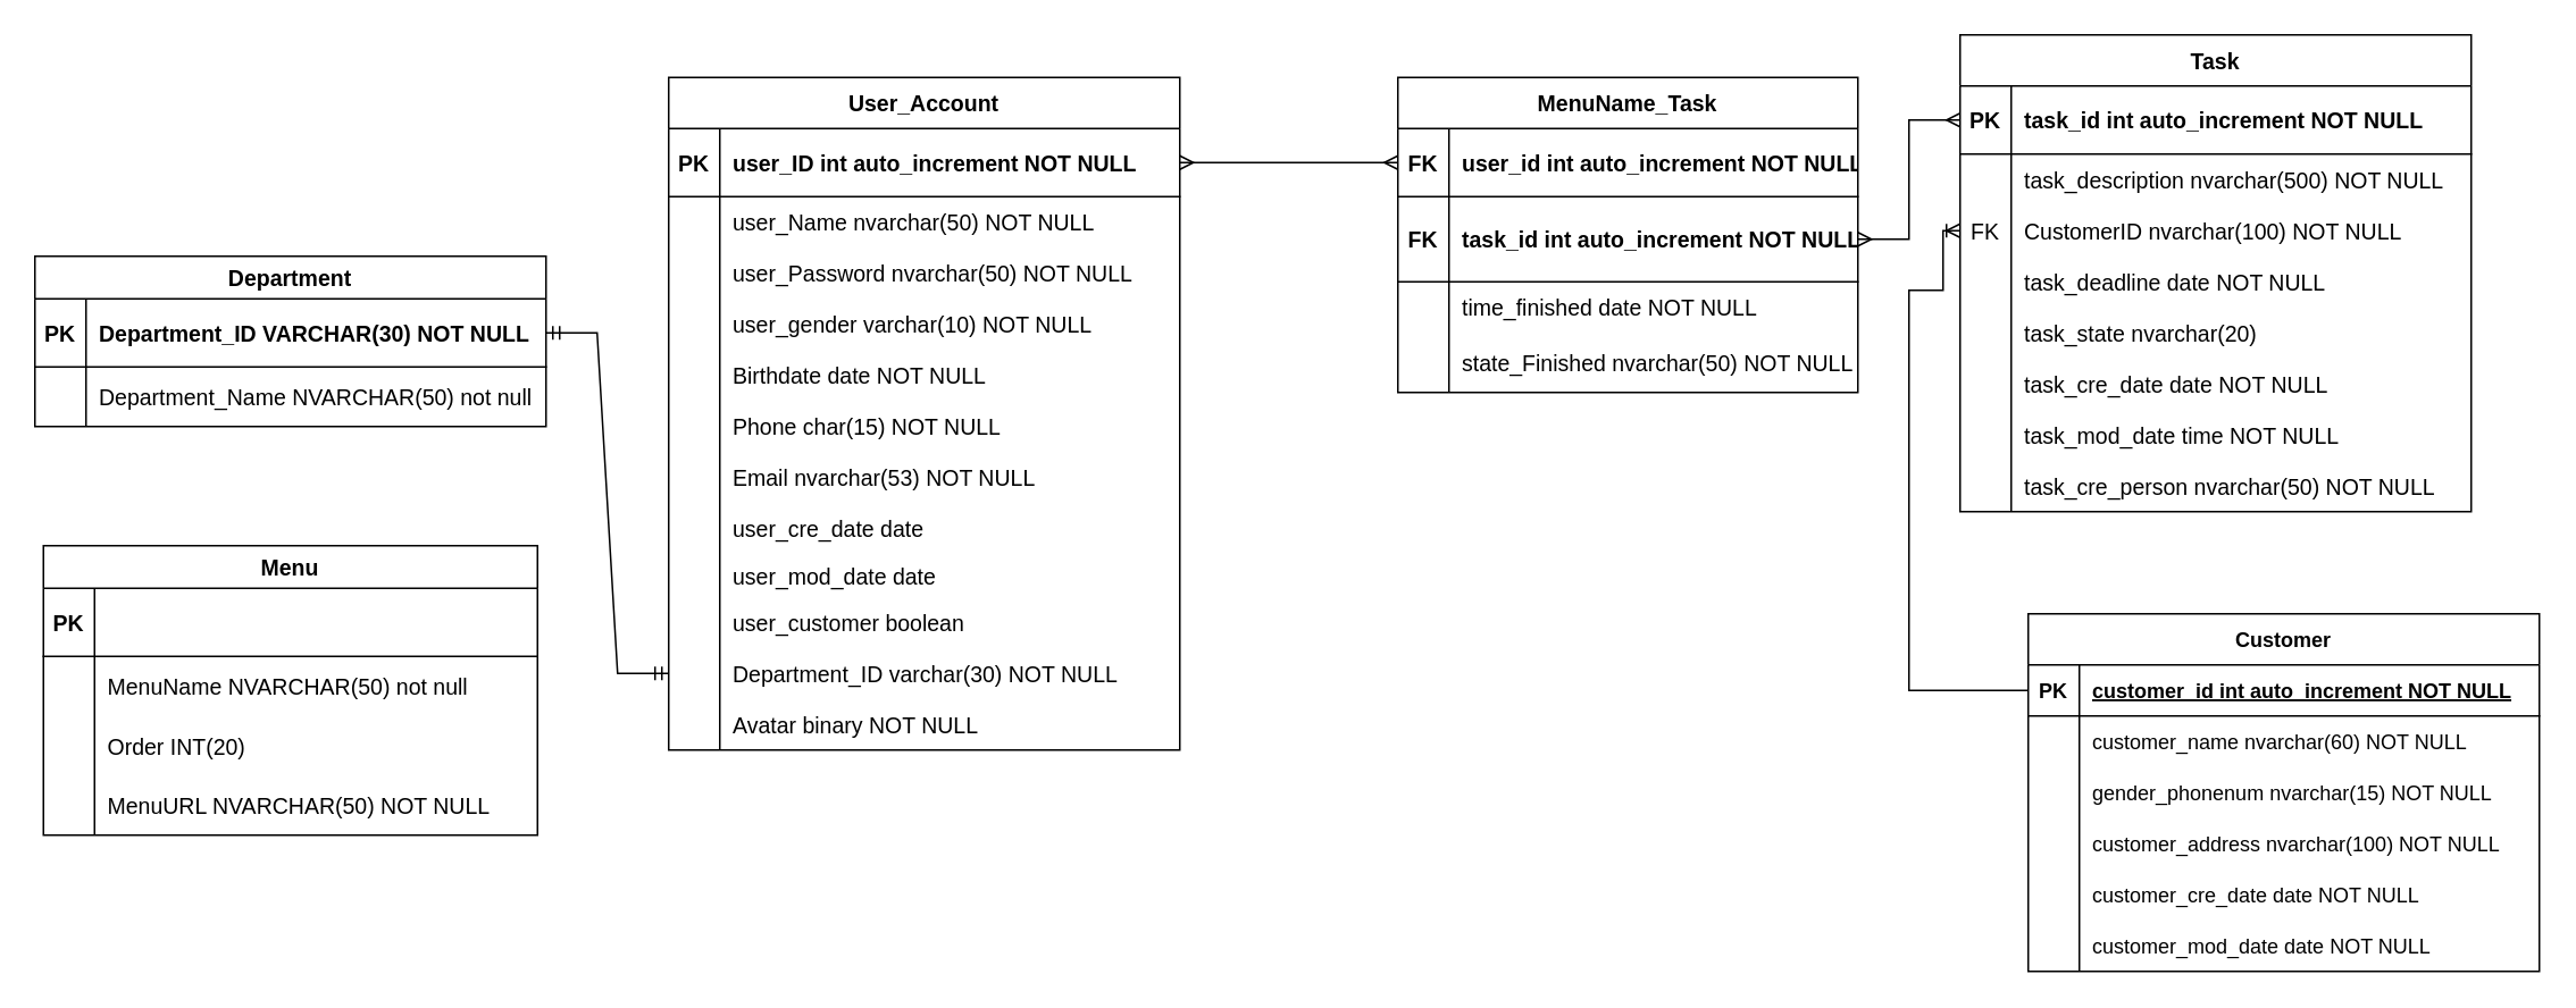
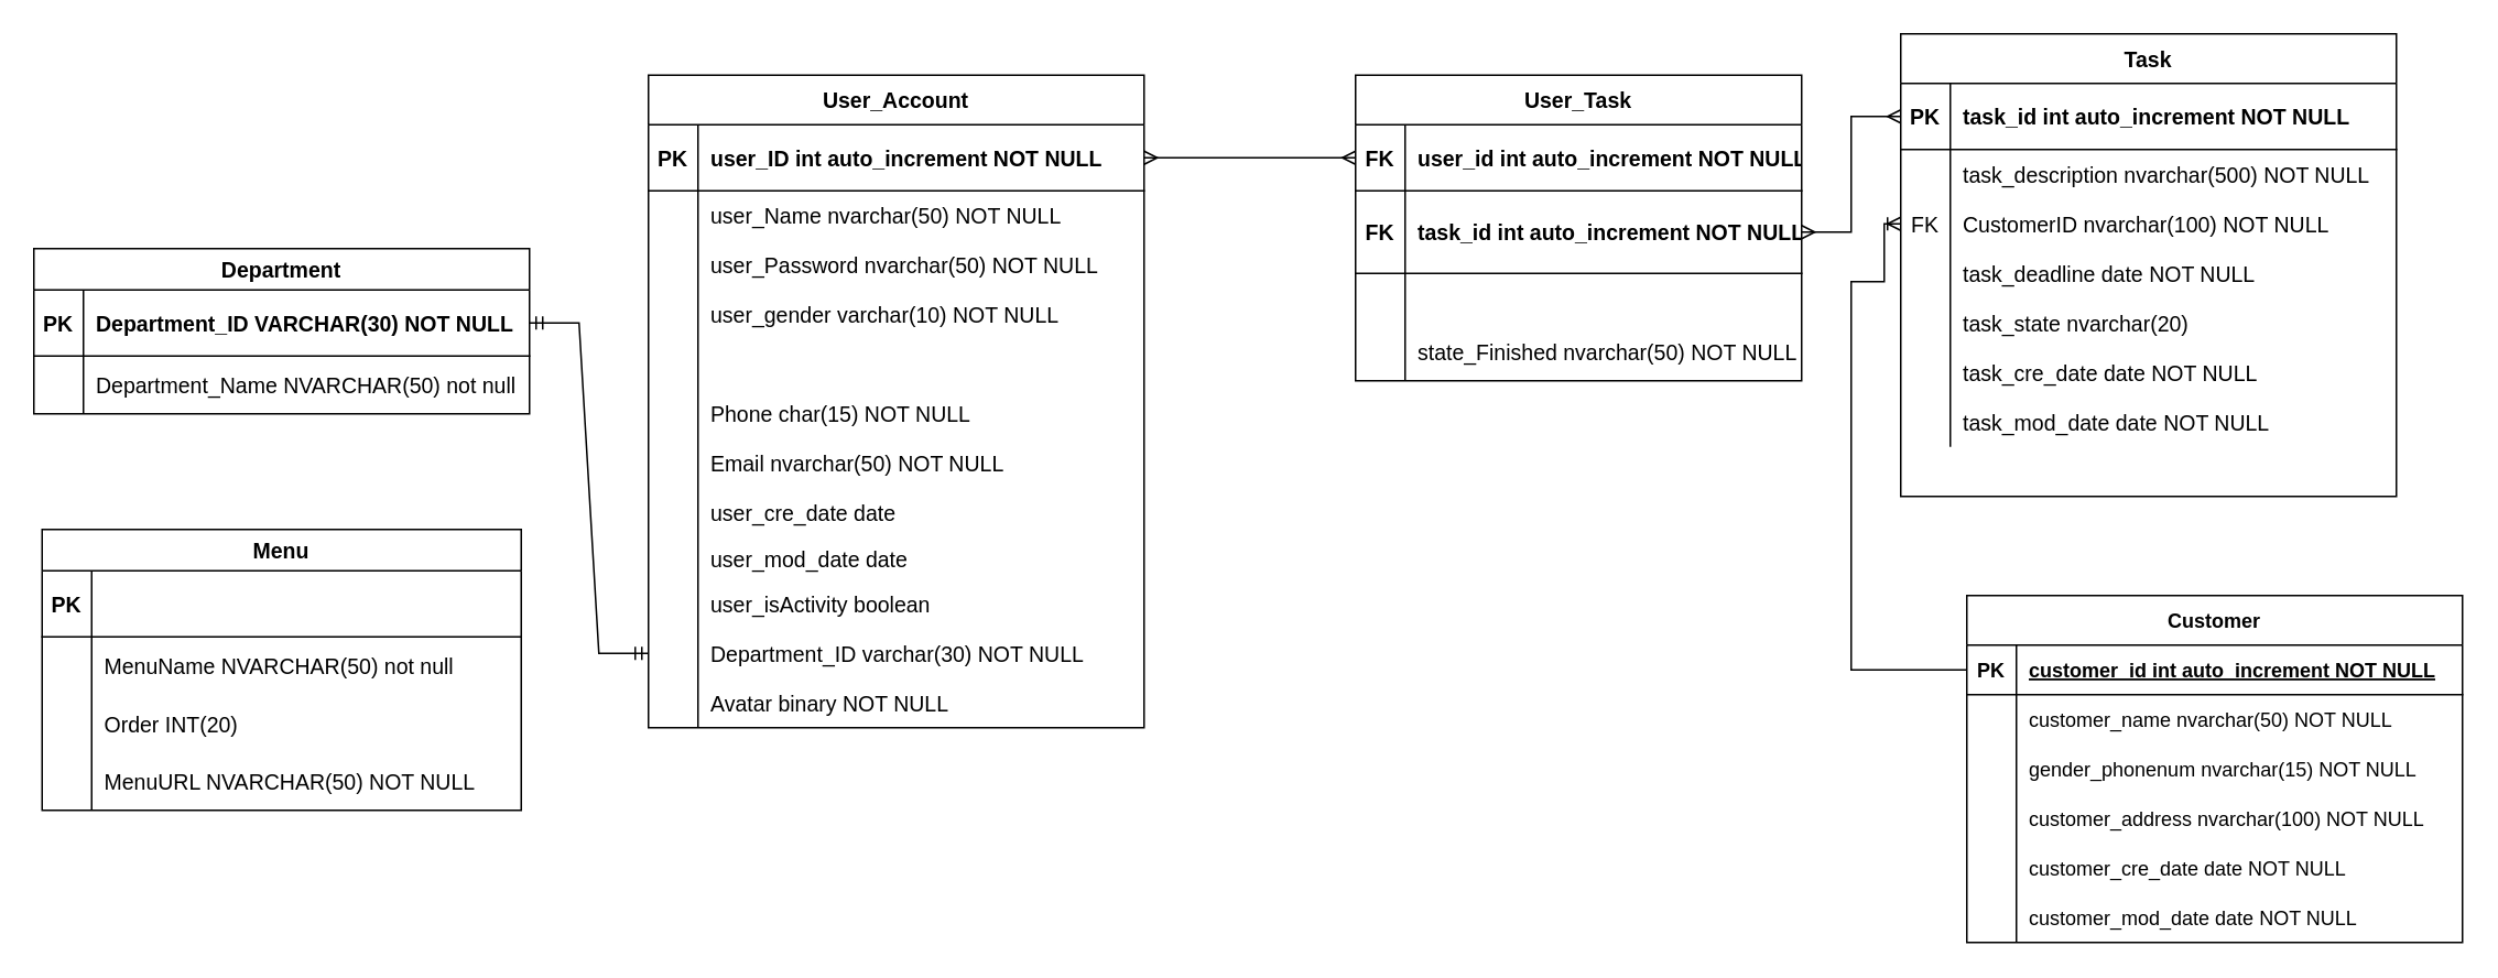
- <mxCell id="64" value="MenuName_Task" style="shape=table;startSize=30;container=1;collapsible=1;childLayout=tableLayout;fixedRows=1;rowLines=0;fontStyle=1;align=center;resizeLast=1;fontSize=13;" vertex="1" parent="1"><mxGeometry x="820" y="45" width="270" height="185" as="geometry" /></mxCell>
+ <mxCell id="64" value="User_Task" style="shape=table;startSize=30;container=1;collapsible=1;childLayout=tableLayout;fixedRows=1;rowLines=0;fontStyle=1;align=center;resizeLast=1;fontSize=13;" vertex="1" parent="1"><mxGeometry x="820" y="45" width="270" height="185" as="geometry" /></mxCell>
- <mxCell id="73" value="time_finished date NOT NULL" style="shape=partialRectangle;overflow=hidden;connectable=0;fillColor=none;top=0;left=0;bottom=0;right=0;align=left;spacingLeft=6;fontSize=13;" vertex="1" parent="71"><mxGeometry x="30" width="240" height="30" as="geometry"><mxRectangle width="240" height="30" as="alternateBounds" /></mxGeometry></mxCell>
- <mxCell id="17" value="Birthdate date NOT NULL" style="shape=partialRectangle;overflow=hidden;connectable=0;fillColor=none;top=0;left=0;bottom=0;right=0;align=left;spacingLeft=6;fontSize=13;" vertex="1" parent="15"><mxGeometry x="30" width="270" height="30" as="geometry"><mxRectangle width="270" height="30" as="alternateBounds" /></mxGeometry></mxCell>
- <mxCell id="60" value="task_mod_date time NOT NULL" style="shape=partialRectangle;overflow=hidden;connectable=0;fillColor=none;top=0;left=0;bottom=0;right=0;align=left;spacingLeft=6;fontSize=13;" vertex="1" parent="58"><mxGeometry x="30" width="270" height="30" as="geometry"><mxRectangle width="270" height="30" as="alternateBounds" /></mxGeometry></mxCell>
+ <mxCell id="60" value="task_mod_date date NOT NULL" style="shape=partialRectangle;overflow=hidden;connectable=0;fillColor=none;top=0;left=0;bottom=0;right=0;align=left;spacingLeft=6;fontSize=13;" vertex="1" parent="58"><mxGeometry x="30" width="270" height="30" as="geometry"><mxRectangle width="270" height="30" as="alternateBounds" /></mxGeometry></mxCell>
- <mxCell id="23" value="Email nvarchar(53) NOT NULL" style="shape=partialRectangle;overflow=hidden;connectable=0;fillColor=none;top=0;left=0;bottom=0;right=0;align=left;spacingLeft=6;fontSize=13;" vertex="1" parent="21"><mxGeometry x="30" width="270" height="30" as="geometry"><mxRectangle width="270" height="30" as="alternateBounds" /></mxGeometry></mxCell>
+ <mxCell id="23" value="Email nvarchar(50) NOT NULL" style="shape=partialRectangle;overflow=hidden;connectable=0;fillColor=none;top=0;left=0;bottom=0;right=0;align=left;spacingLeft=6;fontSize=13;" vertex="1" parent="21"><mxGeometry x="30" width="270" height="30" as="geometry"><mxRectangle width="270" height="30" as="alternateBounds" /></mxGeometry></mxCell>
- <mxCell id="63" value="task_cre_person nvarchar(50) NOT NULL" style="shape=partialRectangle;overflow=hidden;connectable=0;fillColor=none;top=0;left=0;bottom=0;right=0;align=left;spacingLeft=6;fontSize=13;" vertex="1" parent="61"><mxGeometry x="30" width="270" height="30" as="geometry"><mxRectangle width="270" height="30" as="alternateBounds" /></mxGeometry></mxCell>
- <mxCell id="32" value="user_customer boolean " style="shape=partialRectangle;overflow=hidden;connectable=0;fillColor=none;top=0;left=0;bottom=0;right=0;align=left;spacingLeft=6;fontSize=13;" vertex="1" parent="30"><mxGeometry x="30" width="270" height="30" as="geometry"><mxRectangle width="270" height="30" as="alternateBounds" /></mxGeometry></mxCell>
+ <mxCell id="32" value="user_isActivity boolean " style="shape=partialRectangle;overflow=hidden;connectable=0;fillColor=none;top=0;left=0;bottom=0;right=0;align=left;spacingLeft=6;fontSize=13;" vertex="1" parent="30"><mxGeometry x="30" width="270" height="30" as="geometry"><mxRectangle width="270" height="30" as="alternateBounds" /></mxGeometry></mxCell>
- <mxCell id="85" value="customer_name nvarchar(60) NOT NULL    " style="shape=partialRectangle;overflow=hidden;connectable=0;fillColor=none;top=0;left=0;bottom=0;right=0;align=left;spacingLeft=6;" vertex="1" parent="83"><mxGeometry x="30" width="270" height="30" as="geometry"><mxRectangle width="270" height="30" as="alternateBounds" /></mxGeometry></mxCell>
+ <mxCell id="85" value="customer_name nvarchar(50) NOT NULL    " style="shape=partialRectangle;overflow=hidden;connectable=0;fillColor=none;top=0;left=0;bottom=0;right=0;align=left;spacingLeft=6;" vertex="1" parent="83"><mxGeometry x="30" width="270" height="30" as="geometry"><mxRectangle width="270" height="30" as="alternateBounds" /></mxGeometry></mxCell>
